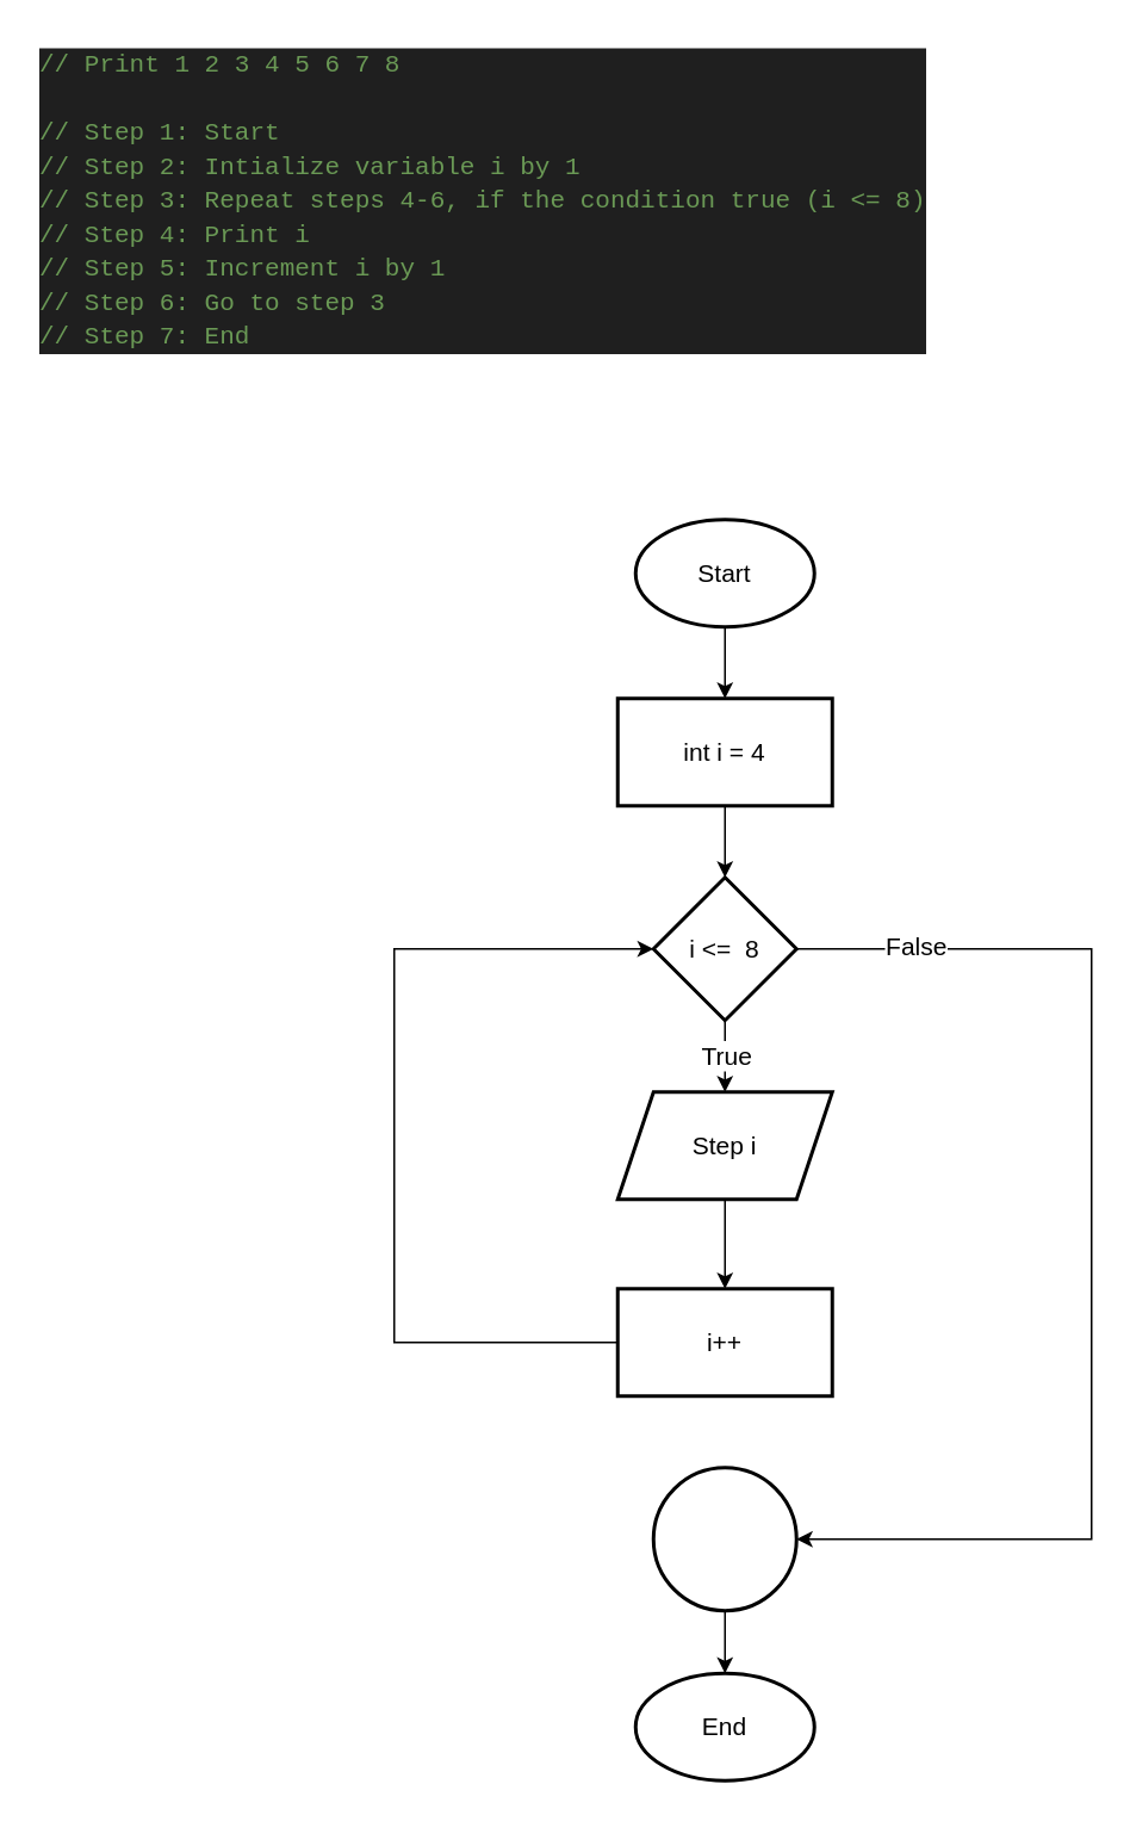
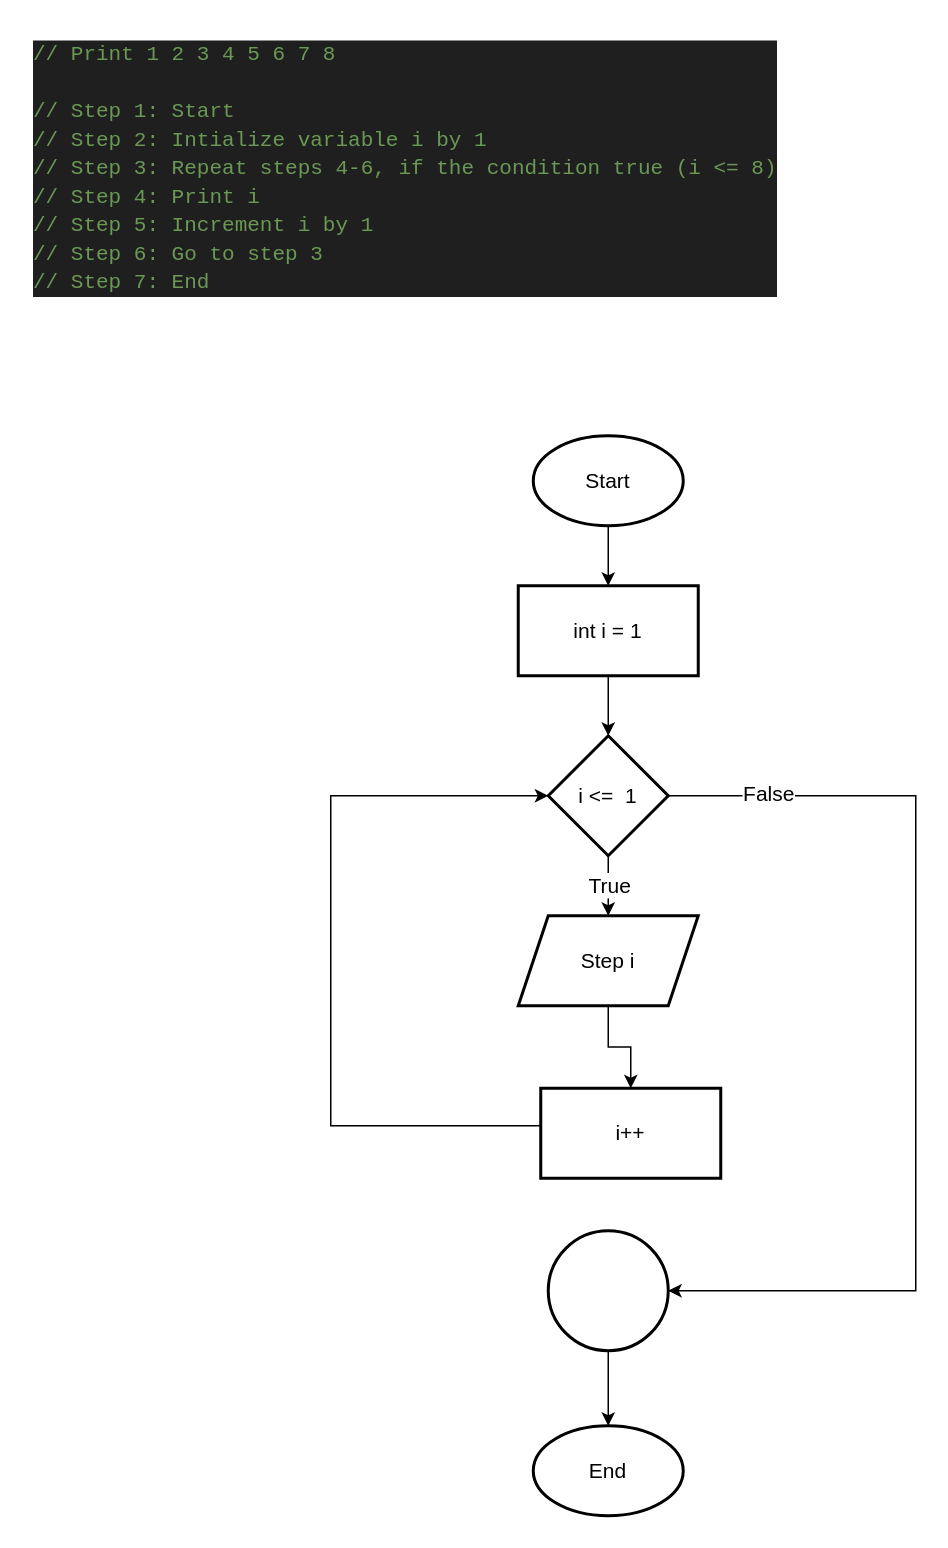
- <mxCell id="7" value="int i = 4" style="whiteSpace=wrap;html=1;strokeWidth=2;fontSize=14;" vertex="1" parent="1"><mxGeometry x="345" y="390" width="120" height="60" as="geometry" /></mxCell>
+ <mxCell id="7" value="int i = 1" style="whiteSpace=wrap;html=1;strokeWidth=2;fontSize=14;" vertex="1" parent="1"><mxGeometry x="345" y="390" width="120" height="60" as="geometry" /></mxCell>
- <mxCell id="12" value="i &amp;lt;=&amp;nbsp; 8" style="rhombus;whiteSpace=wrap;html=1;strokeWidth=2;fontSize=14;" vertex="1" parent="1"><mxGeometry x="365" y="490" width="80" height="80" as="geometry" /></mxCell>
+ <mxCell id="12" value="i &amp;lt;=&amp;nbsp; 1" style="rhombus;whiteSpace=wrap;html=1;strokeWidth=2;fontSize=14;" vertex="1" parent="1"><mxGeometry x="365" y="490" width="80" height="80" as="geometry" /></mxCell>
- <mxCell id="16" value="i++" style="whiteSpace=wrap;html=1;strokeWidth=2;fontSize=14;" vertex="1" parent="1"><mxGeometry x="345" y="720" width="120" height="60" as="geometry" /></mxCell>
+ <mxCell id="16" value="i++" style="whiteSpace=wrap;html=1;strokeWidth=2;fontSize=14;" vertex="1" parent="1"><mxGeometry x="360" y="725" width="120" height="60" as="geometry" /></mxCell>
- <mxCell id="5" value="End" style="strokeWidth=2;html=1;shape=mxgraph.flowchart.start_1;whiteSpace=wrap;fontSize=14;" vertex="1" parent="1"><mxGeometry x="355" y="935" width="100" height="60" as="geometry" /></mxCell>
+ <mxCell id="5" value="End" style="strokeWidth=2;html=1;shape=mxgraph.flowchart.start_1;whiteSpace=wrap;fontSize=14;" vertex="1" parent="1"><mxGeometry x="355" y="950" width="100" height="60" as="geometry" /></mxCell>
